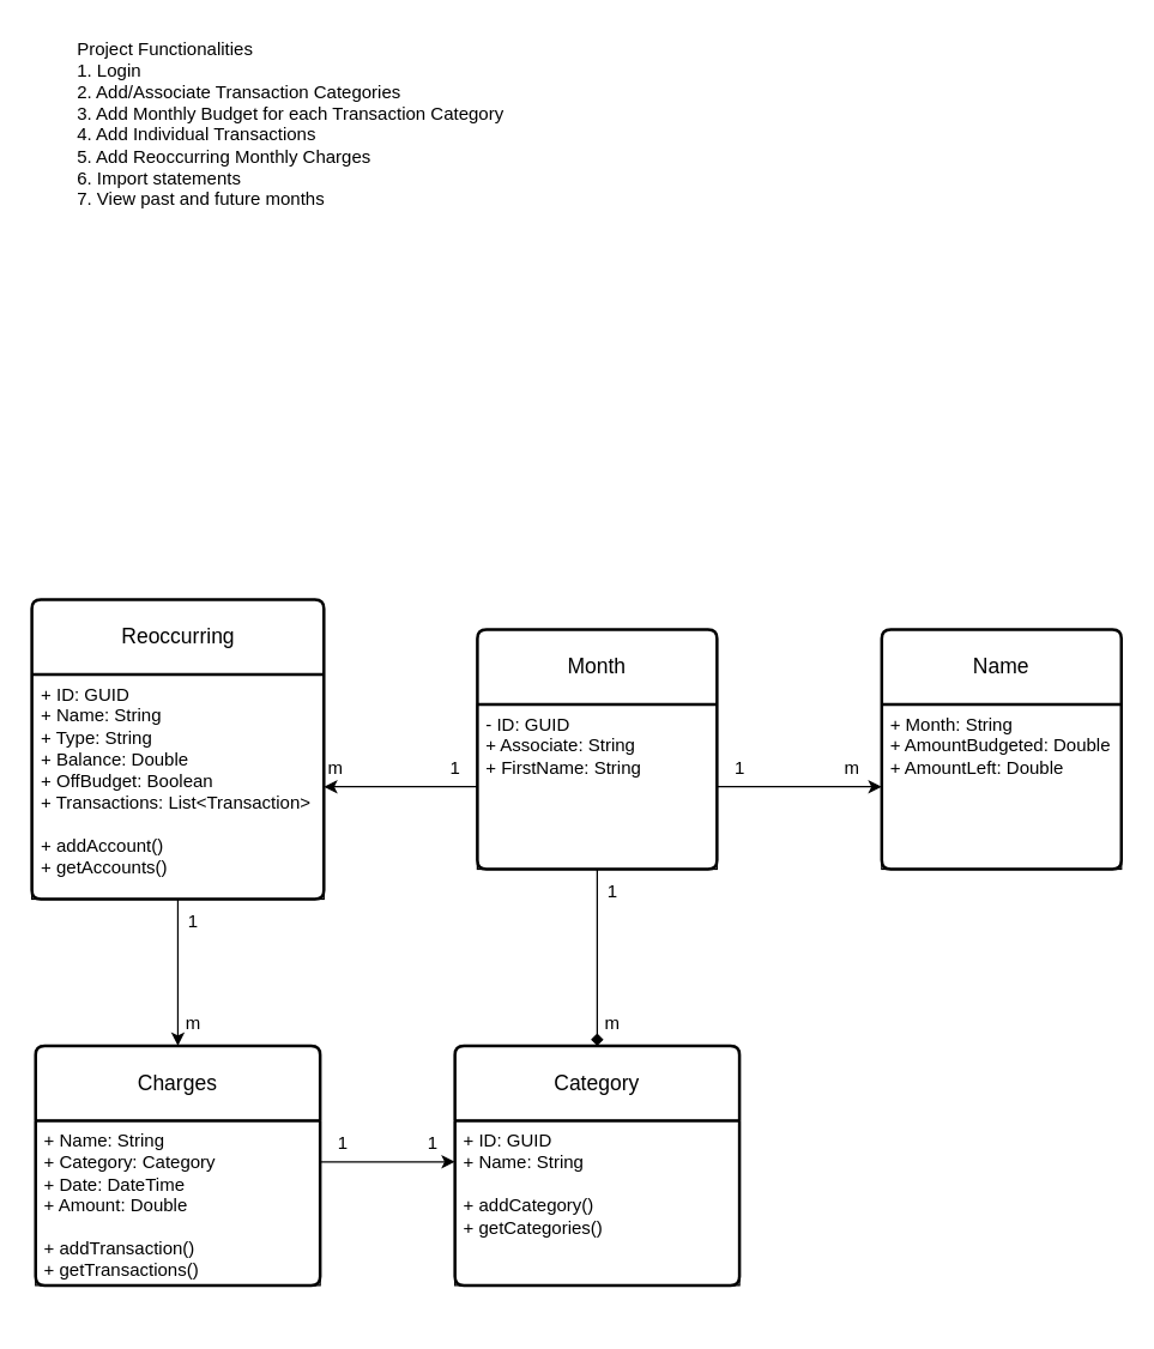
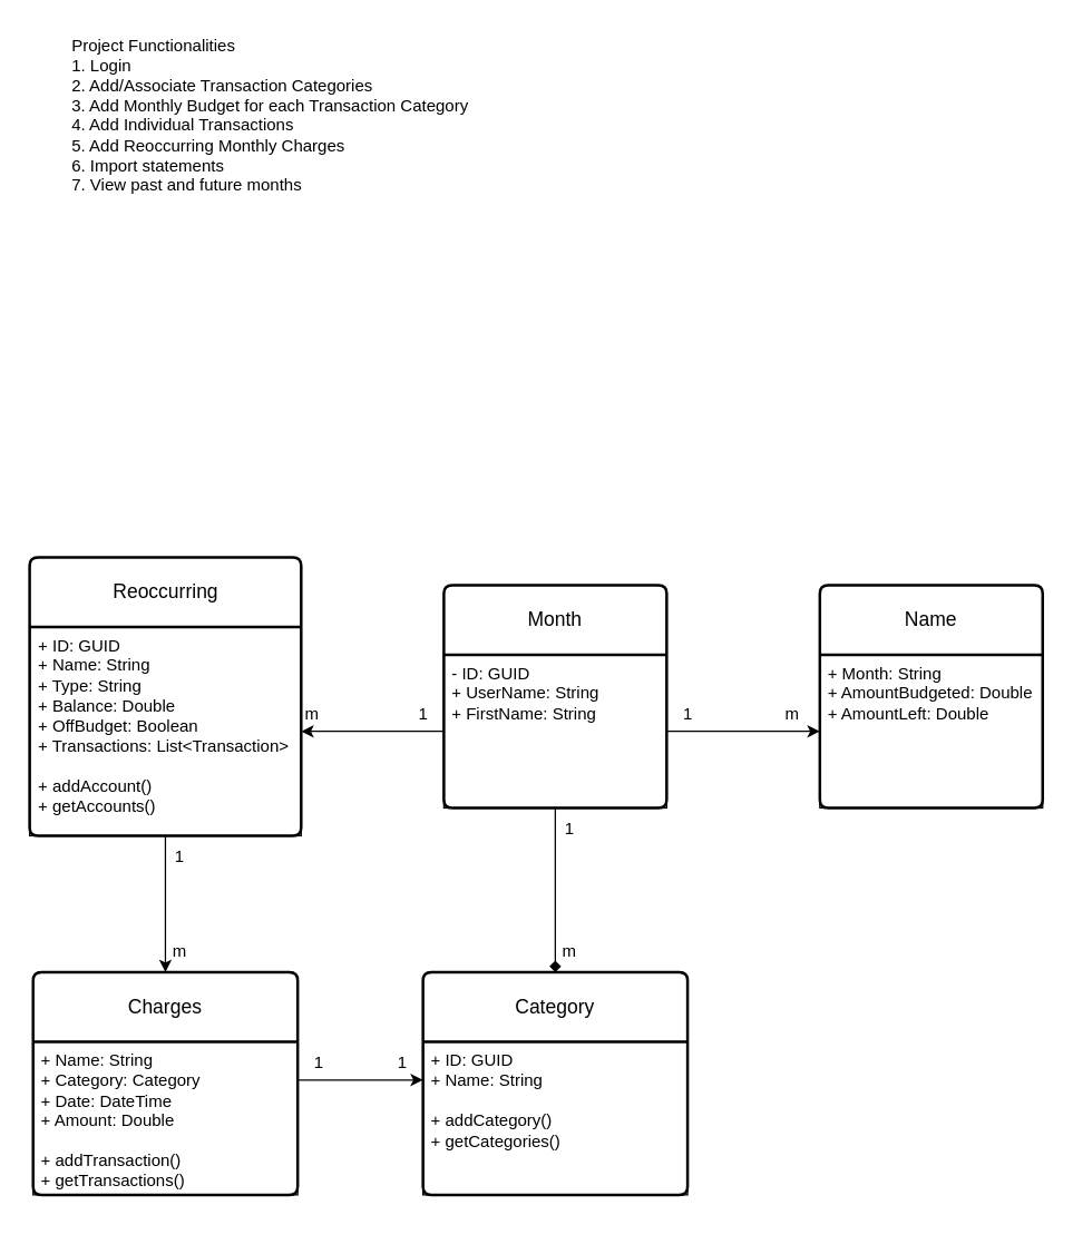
- <mxCell id="4" value="- ID: GUID&lt;br&gt;+ Associate: String&lt;br&gt;+ FirstName: String&lt;br&gt;&amp;nbsp;&amp;nbsp;" style="align=left;strokeColor=default;fillColor=none;spacingLeft=4;fontSize=12;verticalAlign=top;resizable=0;rotatable=0;part=1;html=1;" vertex="1" parent="3"><mxGeometry y="50" width="160" height="110" as="geometry" /></mxCell>
+ <mxCell id="4" value="- ID: GUID&lt;br&gt;+ UserName: String&lt;br&gt;+ FirstName: String&lt;br&gt;&amp;nbsp;&amp;nbsp;" style="align=left;strokeColor=default;fillColor=none;spacingLeft=4;fontSize=12;verticalAlign=top;resizable=0;rotatable=0;part=1;html=1;" vertex="1" parent="3"><mxGeometry y="50" width="160" height="110" as="geometry" /></mxCell>
